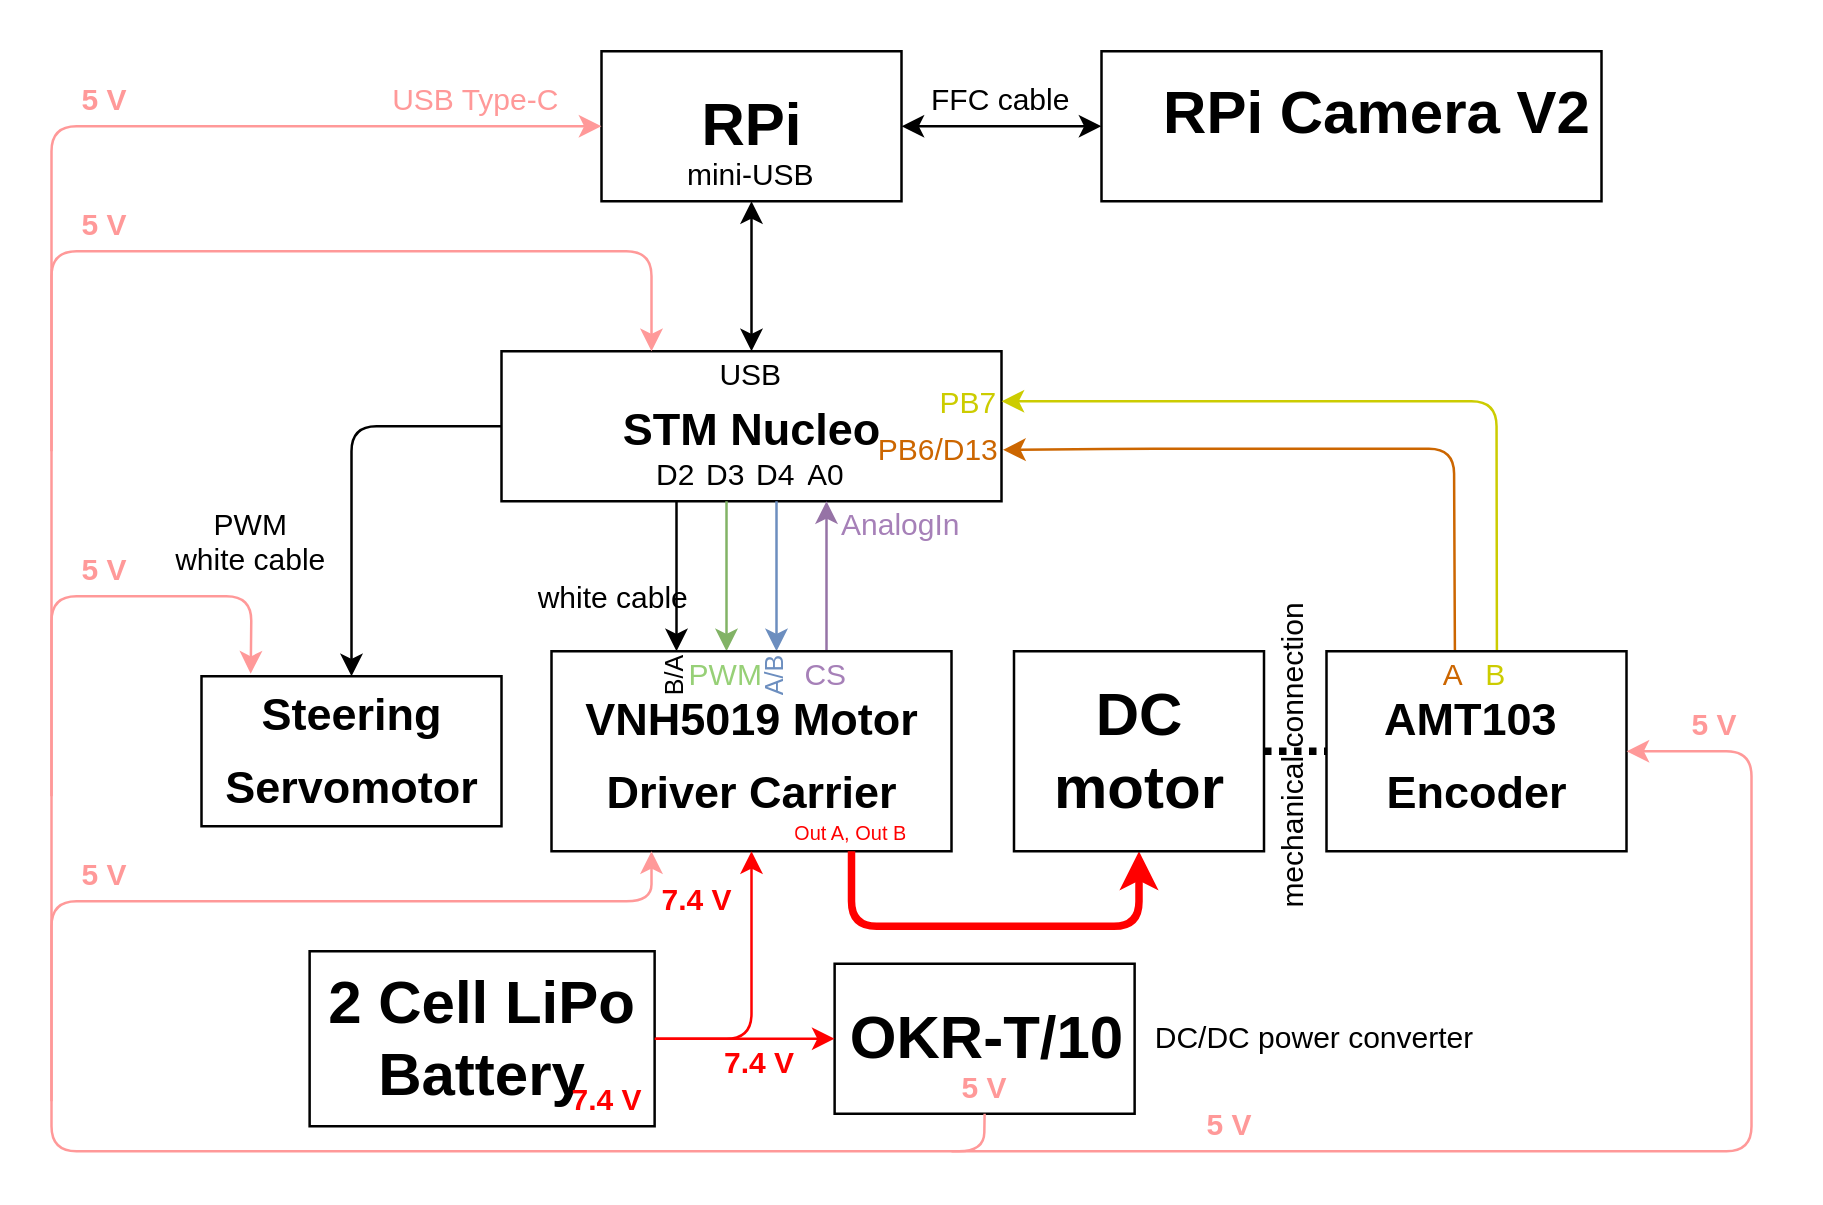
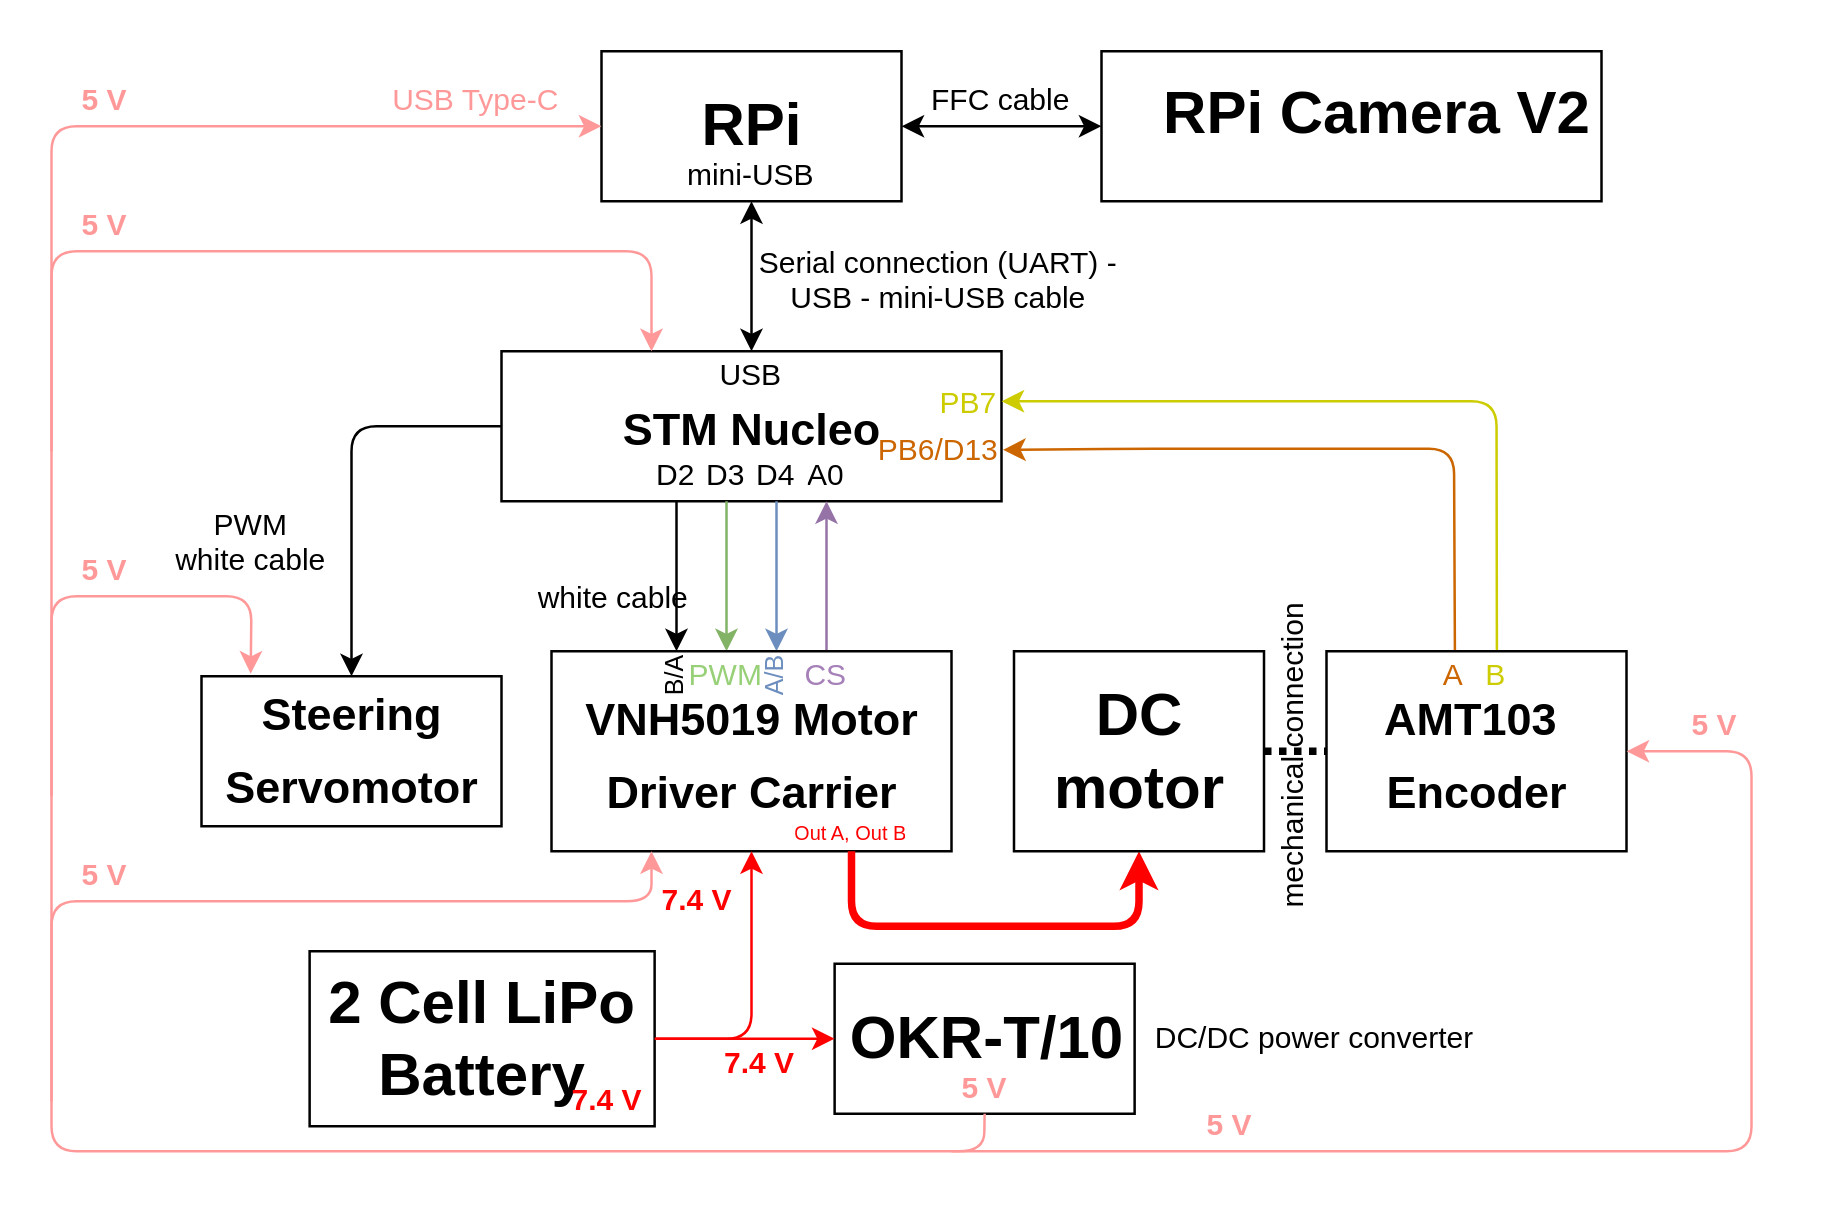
+ <mxCell id="24" value="Serial connection (UART) - USB - mini-USB cable" parent="3" vertex="1" style="text;html=1;strokeColor=none;fillColor=none;align=center;verticalAlign=middle;whiteSpace=wrap;overflow=hidden;"><mxGeometry as="geometry" height="30" width="150" y="75" x="280" /></mxCell>
- <mxCell id="20" value="&lt;font color=&quot;#a680b8&quot;&gt;AnalogIn&lt;/font&gt;" parent="11" vertex="1" style="text;html=1;strokeColor=none;fillColor=none;align=center;verticalAlign=middle;whiteSpace=wrap;overflow=hidden;"><mxGeometry as="geometry" height="20" width="60" y="60" x="90" /></mxCell>
